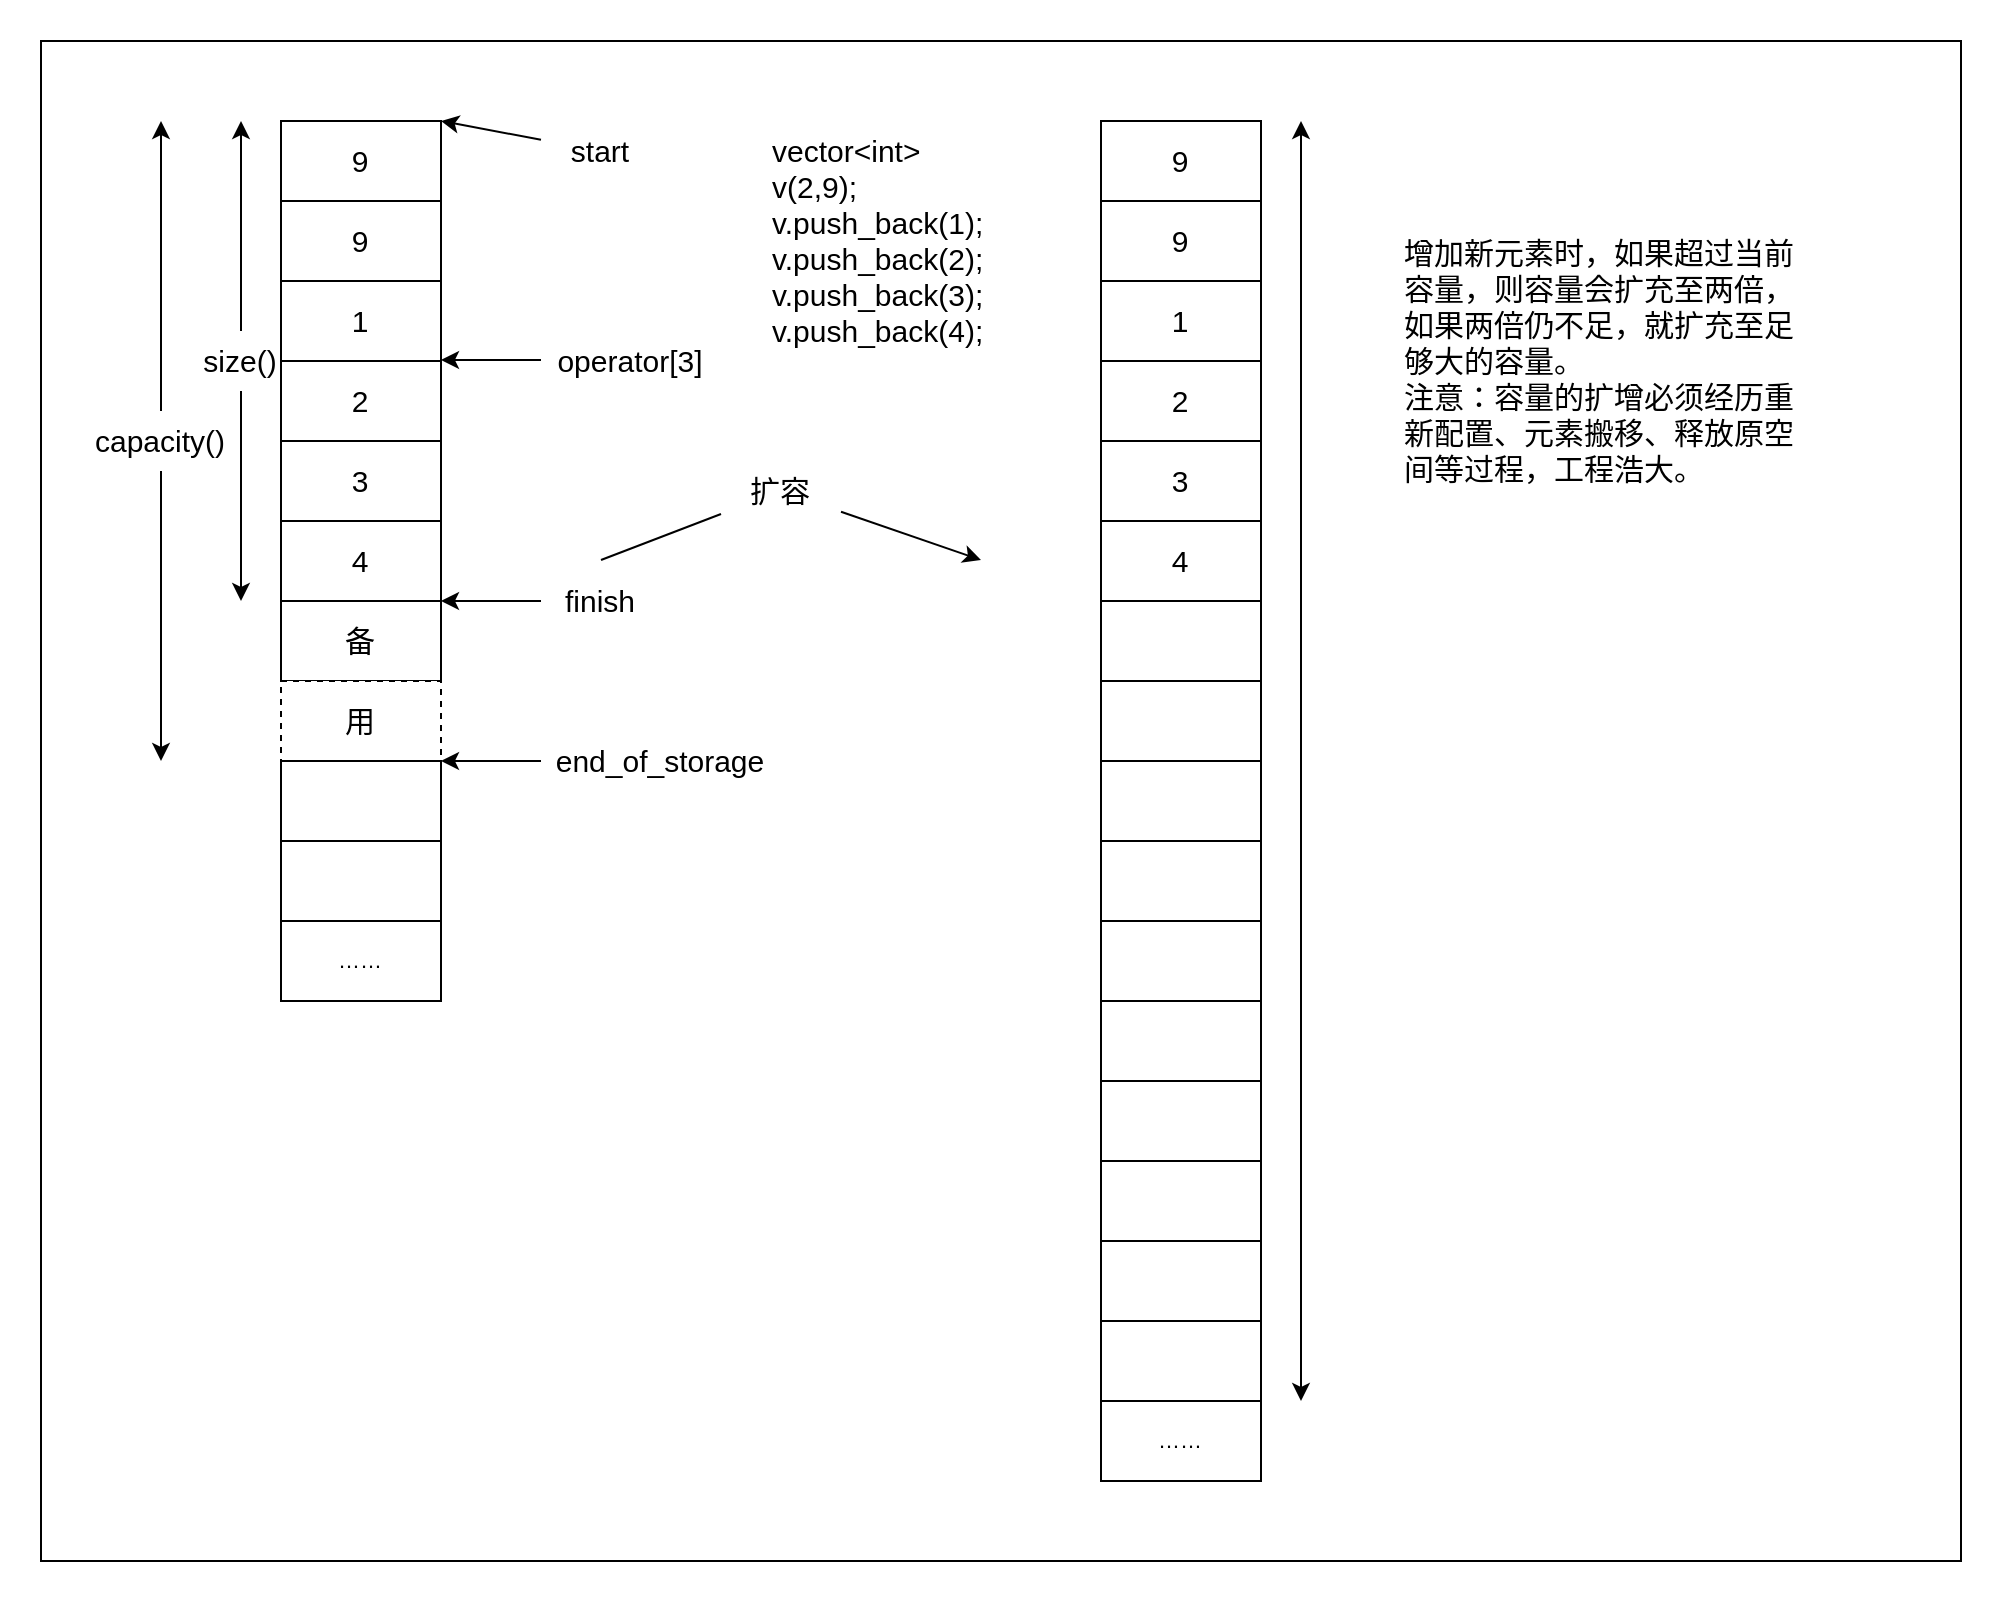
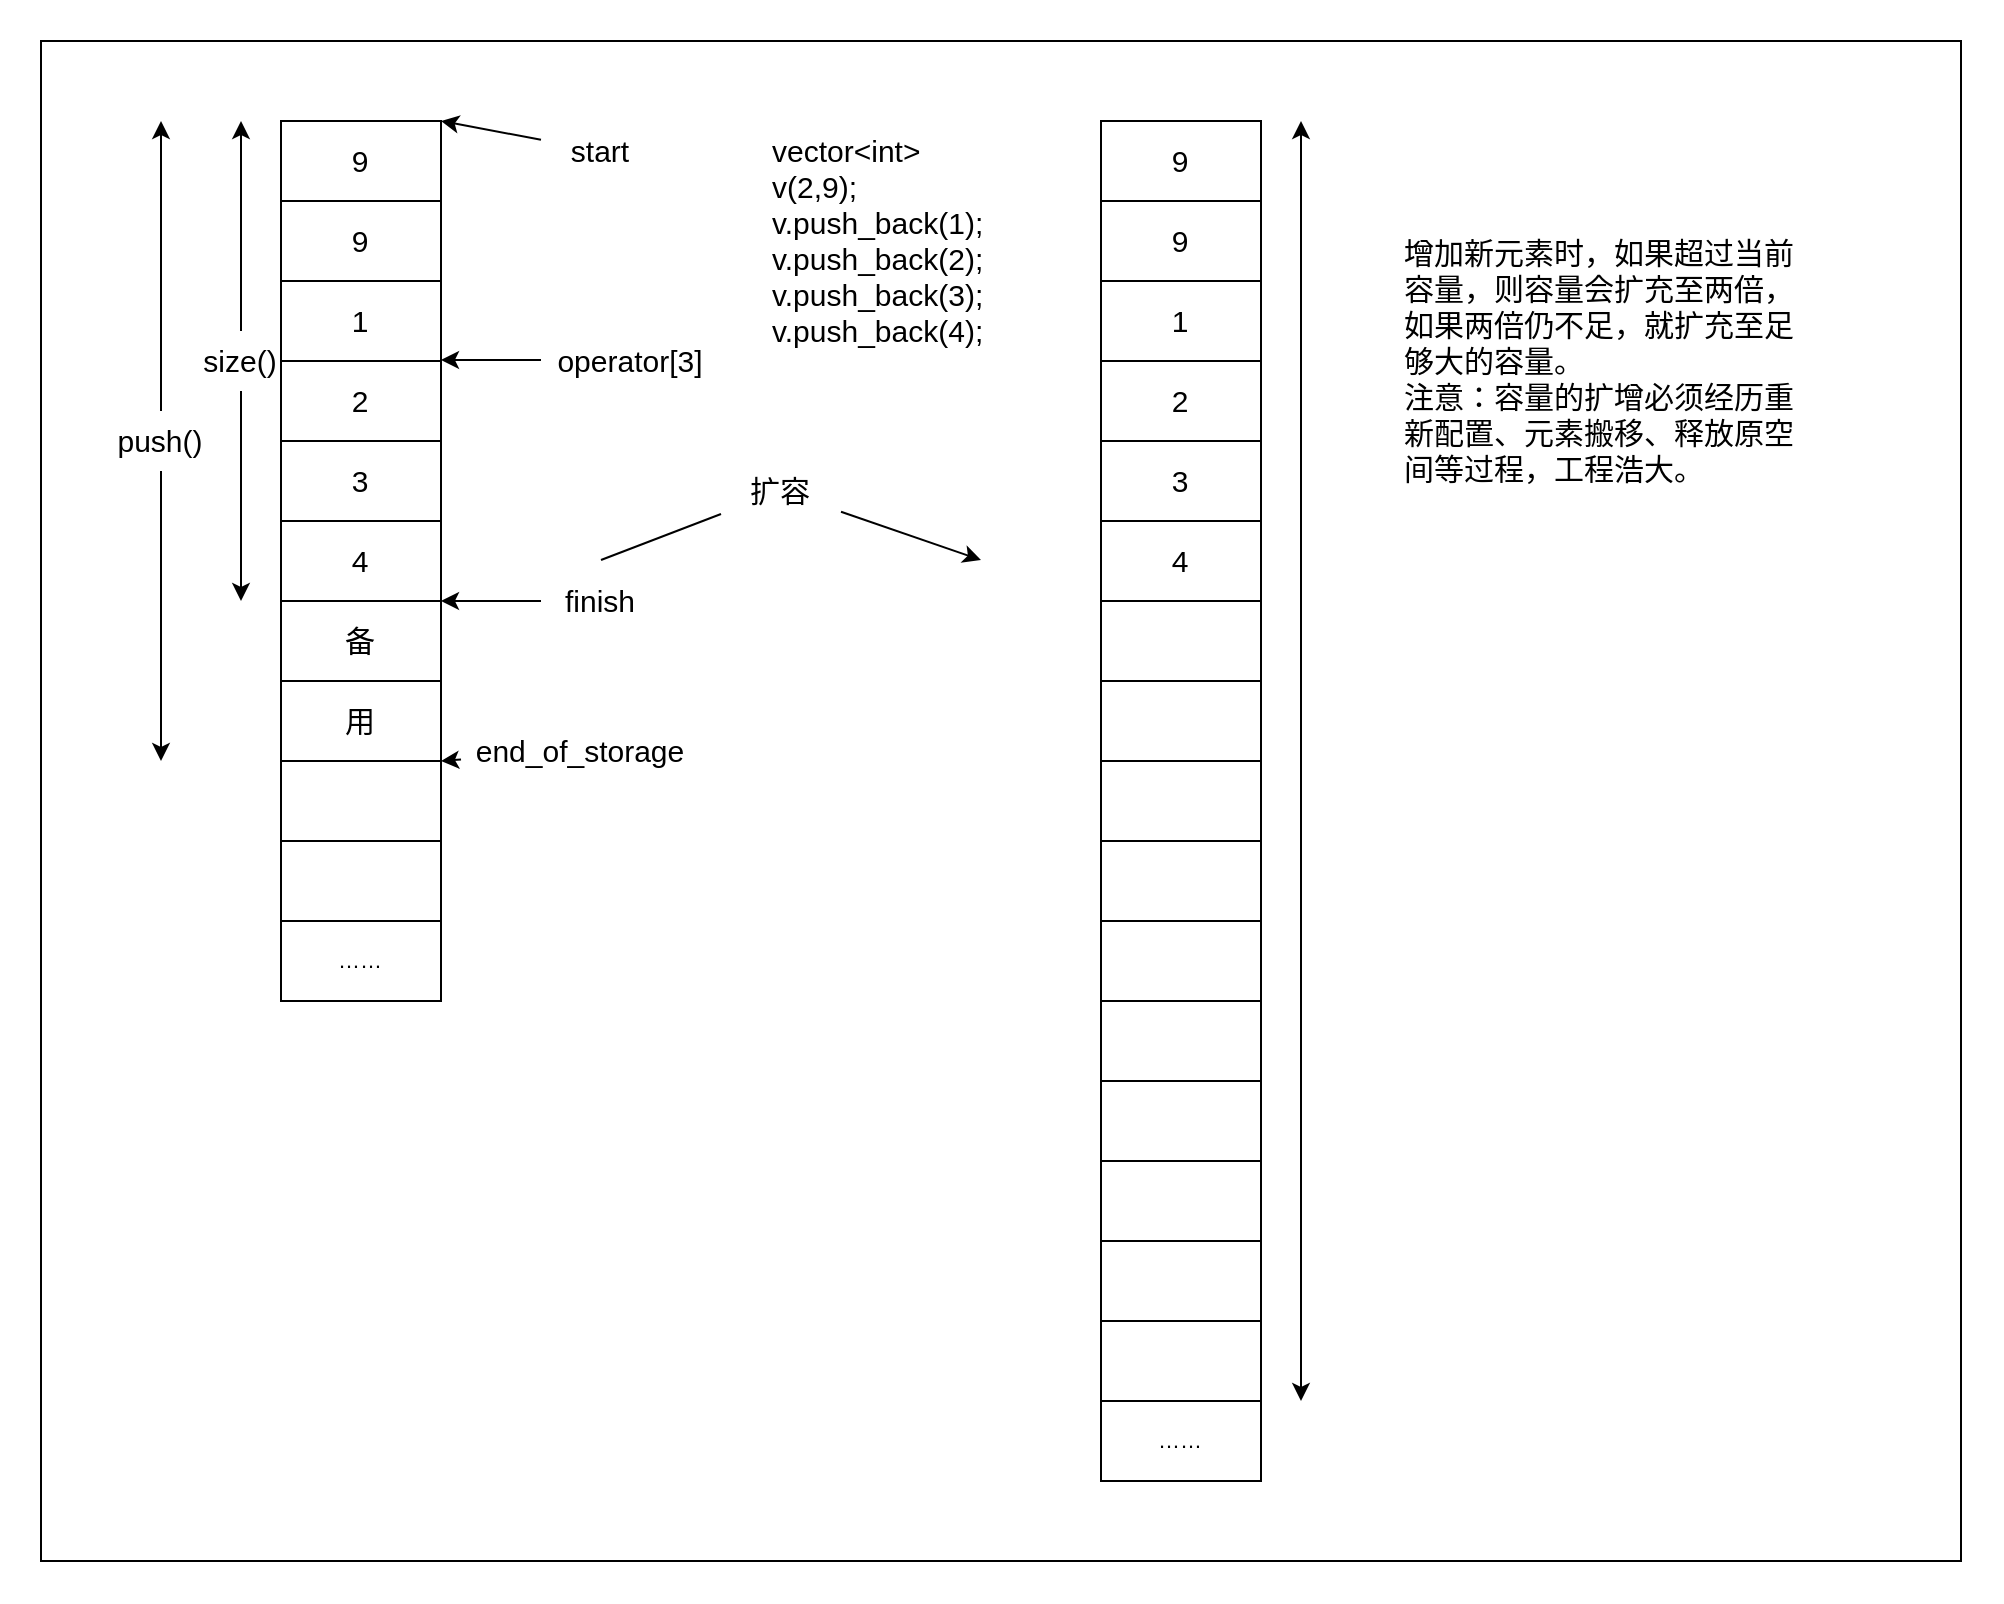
- <mxCell id="18" value="&lt;font style=&quot;font-size: 15px;&quot;&gt;capacity()&lt;/font&gt;" style="text;html=1;strokeColor=none;fillColor=none;align=center;verticalAlign=middle;whiteSpace=wrap;rounded=0;fontFamily=Helvetica;fontSize=11;fontColor=default;" parent="1" vertex="1"><mxGeometry x="50" y="205" width="60" height="30" as="geometry" /></mxCell>
+ <mxCell id="18" value="&lt;font style=&quot;font-size: 15px;&quot;&gt;push()&lt;/font&gt;" style="text;html=1;strokeColor=none;fillColor=none;align=center;verticalAlign=middle;whiteSpace=wrap;rounded=0;fontFamily=Helvetica;fontSize=11;fontColor=default;" parent="1" vertex="1"><mxGeometry x="50" y="205" width="60" height="30" as="geometry" /></mxCell>
- <mxCell id="10" value="&lt;font style=&quot;font-size: 15px;&quot;&gt;用&lt;/font&gt;" style="rounded=0;whiteSpace=wrap;html=1;align=center;dashed=1;" parent="1" vertex="1"><mxGeometry x="140" y="340" width="80" height="40" as="geometry" /></mxCell>
+ <mxCell id="10" value="&lt;font style=&quot;font-size: 15px;&quot;&gt;用&lt;/font&gt;" style="rounded=0;whiteSpace=wrap;html=1;align=center;" parent="1" vertex="1"><mxGeometry x="140" y="340" width="80" height="40" as="geometry" /></mxCell>
- <mxCell id="36" value="&lt;font style=&quot;font-size: 15px;&quot;&gt;end_of_storage&lt;/font&gt;" style="text;html=1;strokeColor=none;fillColor=none;align=center;verticalAlign=middle;whiteSpace=wrap;rounded=0;fontFamily=Helvetica;fontSize=11;fontColor=default;" parent="1" vertex="1"><mxGeometry x="270" y="365" width="120" height="30" as="geometry" /></mxCell>
+ <mxCell id="36" value="&lt;font style=&quot;font-size: 15px;&quot;&gt;end_of_storage&lt;/font&gt;" style="text;html=1;strokeColor=none;fillColor=none;align=center;verticalAlign=middle;whiteSpace=wrap;rounded=0;fontFamily=Helvetica;fontSize=11;fontColor=default;" parent="1" vertex="1"><mxGeometry x="230" y="360" width="120" height="30" as="geometry" /></mxCell>
